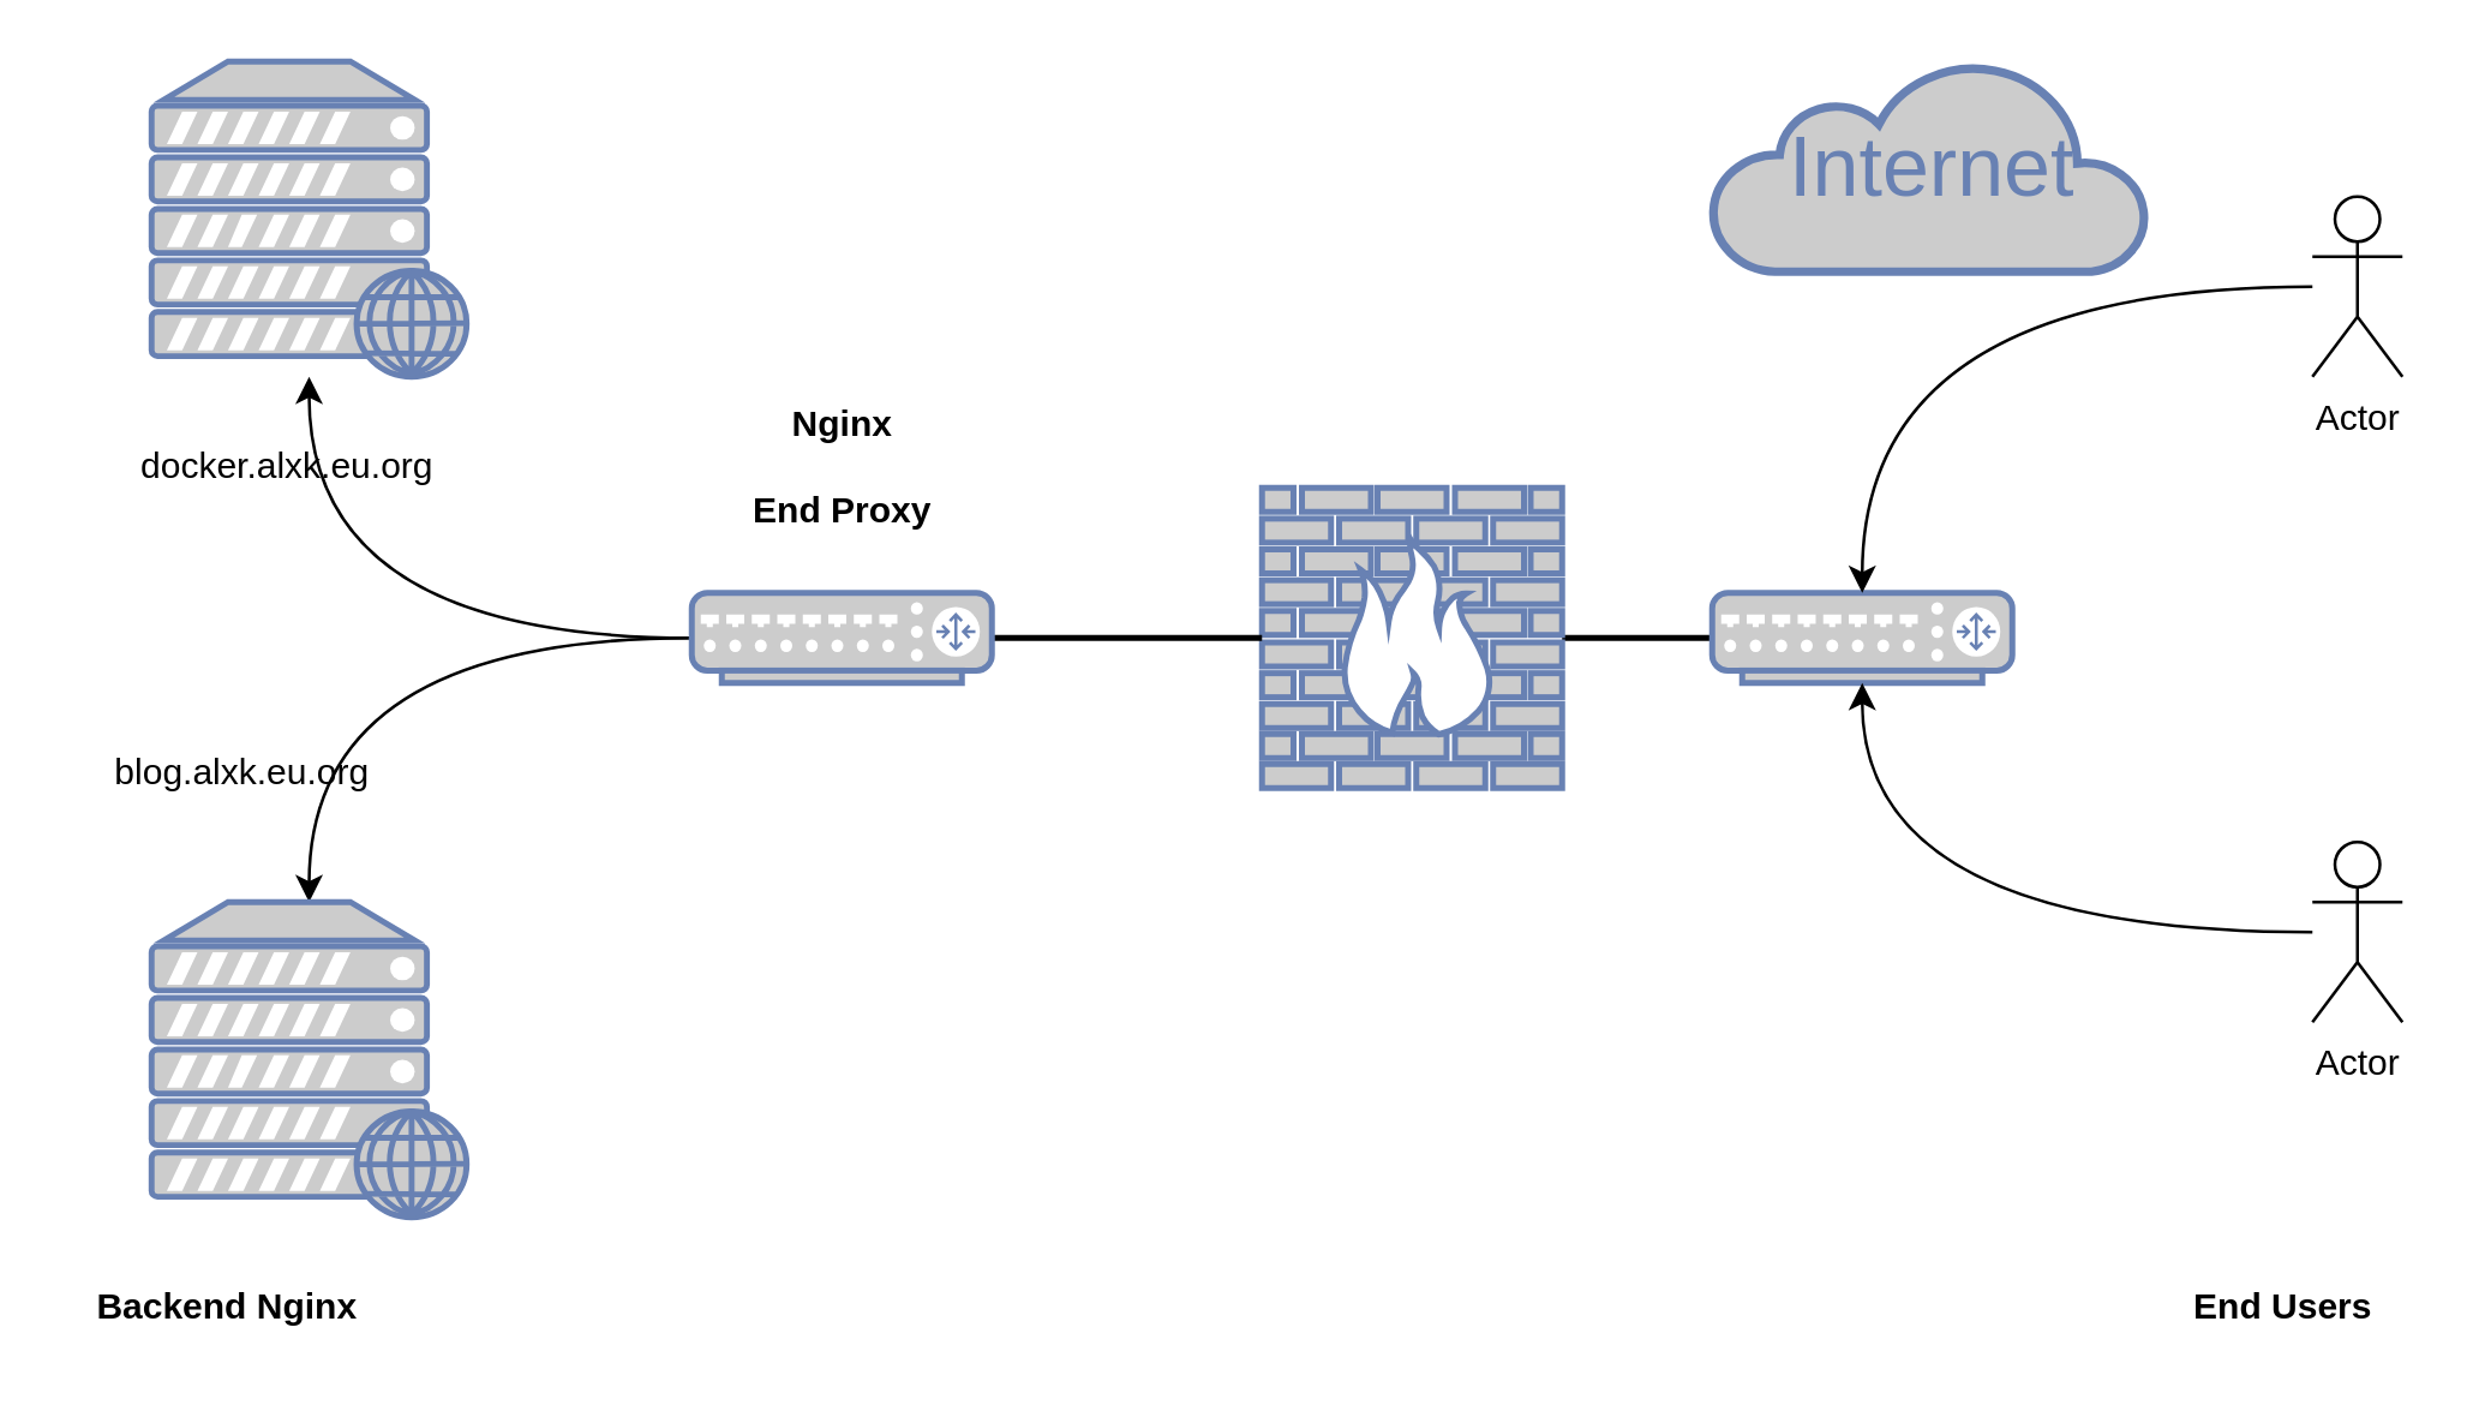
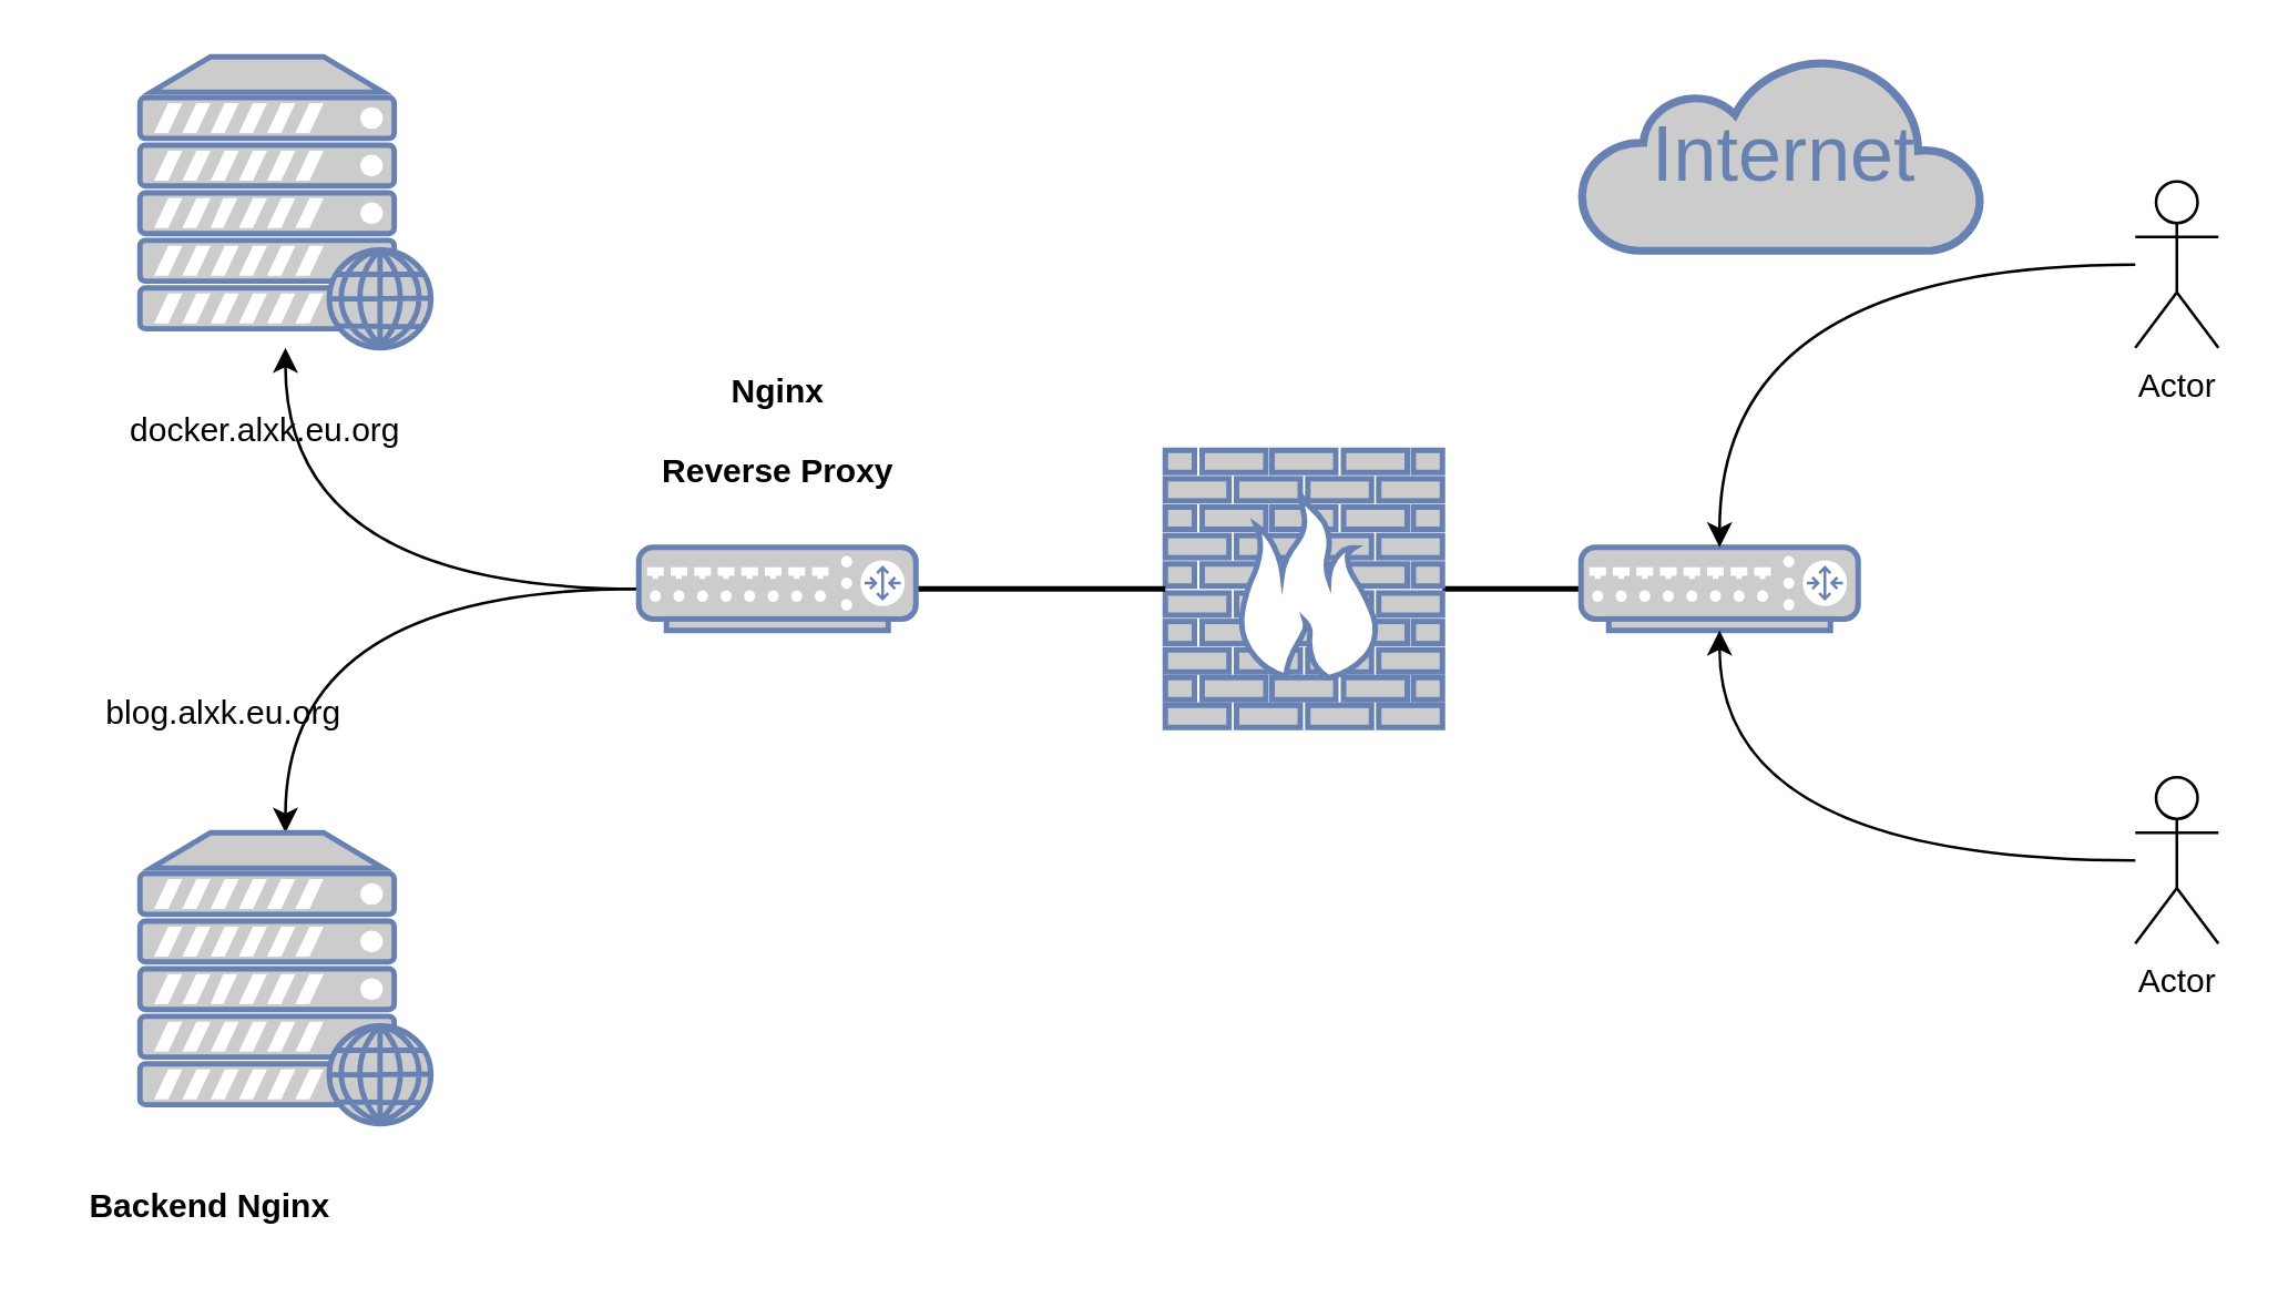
- <mxCell id="14" value="Nginx&lt;br&gt;&lt;br&gt;End Proxy" style="text;html=1;align=center;verticalAlign=middle;resizable=0;points=[];autosize=1;strokeColor=none;fillColor=none;fontStyle=1" vertex="1" parent="1"><mxGeometry x="225" y="125" width="110" height="60" as="geometry" /></mxCell>
+ <mxCell id="14" value="Nginx&lt;br&gt;&lt;br&gt;Reverse Proxy" style="text;html=1;align=center;verticalAlign=middle;resizable=0;points=[];autosize=1;strokeColor=none;fillColor=none;fontStyle=1" vertex="1" parent="1"><mxGeometry x="225" y="125" width="110" height="60" as="geometry" /></mxCell>
- <mxCell id="19" value="&lt;b&gt;End Users&lt;/b&gt;" style="text;html=1;align=center;verticalAlign=middle;resizable=0;points=[];autosize=1;strokeColor=none;fillColor=none;" vertex="1" parent="1"><mxGeometry x="720" y="420" width="80" height="30" as="geometry" /></mxCell>
